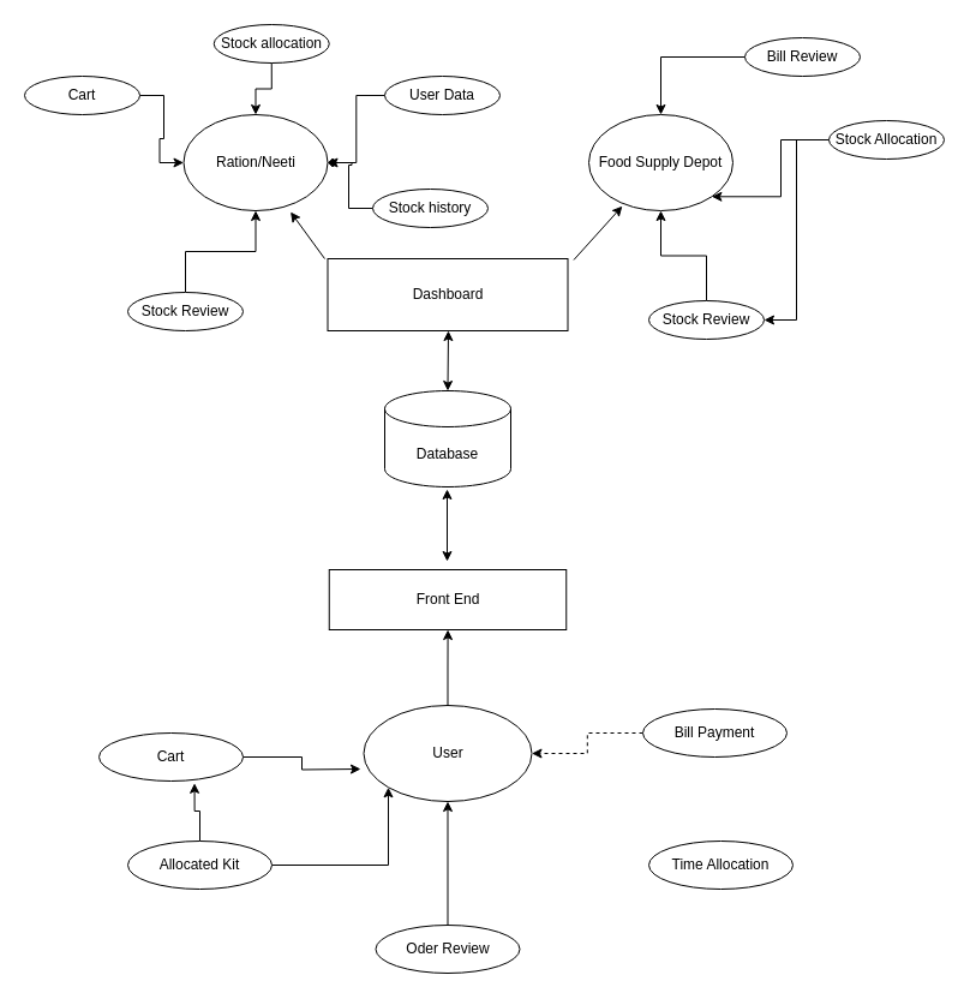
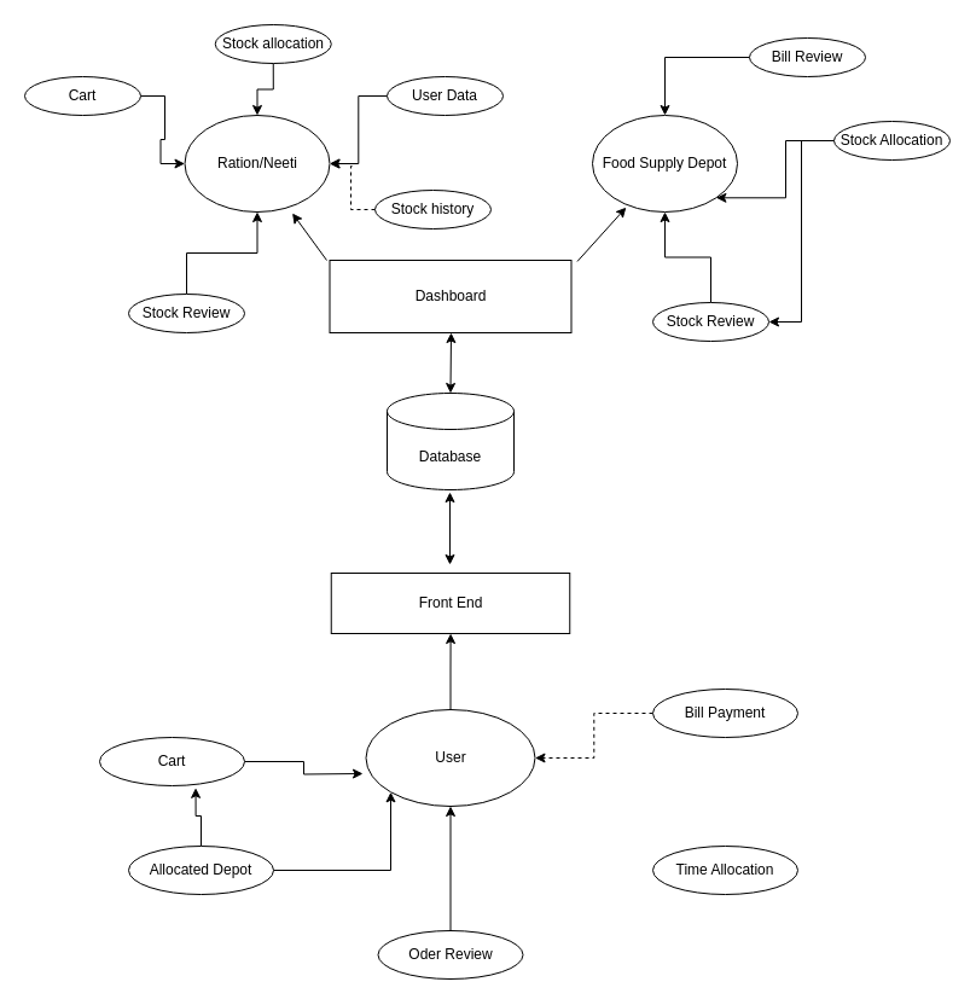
- <mxCell id="18" value="" style="edgeStyle=orthogonalEdgeStyle;rounded=0;orthogonalLoop=1;jettySize=auto;html=1;endArrow=diamond;" edge="1" parent="1" source="19" target="4"><mxGeometry relative="1" as="geometry" /></mxCell>
+ <mxCell id="18" value="" style="edgeStyle=orthogonalEdgeStyle;rounded=0;orthogonalLoop=1;jettySize=auto;html=1;" edge="1" parent="1" source="19" target="4"><mxGeometry relative="1" as="geometry" /></mxCell>
- <mxCell id="24" value="" style="edgeStyle=orthogonalEdgeStyle;rounded=0;orthogonalLoop=1;jettySize=auto;html=1;" edge="1" parent="1" source="25" target="4"><mxGeometry relative="1" as="geometry" /></mxCell>
+ <mxCell id="24" value="" style="edgeStyle=orthogonalEdgeStyle;rounded=0;orthogonalLoop=1;jettySize=auto;html=1;dashed=1;" edge="1" parent="1" source="25" target="4"><mxGeometry relative="1" as="geometry" /></mxCell>
- <mxCell id="33" value="Bill Payment" style="ellipse;whiteSpace=wrap;html=1;" vertex="1" parent="1"><mxGeometry x="535" y="590" width="120" height="40" as="geometry" /></mxCell>
+ <mxCell id="33" value="Bill Payment" style="ellipse;whiteSpace=wrap;html=1;" vertex="1" parent="1"><mxGeometry x="540" y="570" width="120" height="40" as="geometry" /></mxCell>
- <mxCell id="39" value="Allocated Kit" style="ellipse;whiteSpace=wrap;html=1;" vertex="1" parent="1"><mxGeometry x="106" y="700" width="120" height="40" as="geometry" /></mxCell>
+ <mxCell id="39" value="Allocated Depot" style="ellipse;whiteSpace=wrap;html=1;" vertex="1" parent="1"><mxGeometry x="106" y="700" width="120" height="40" as="geometry" /></mxCell>
